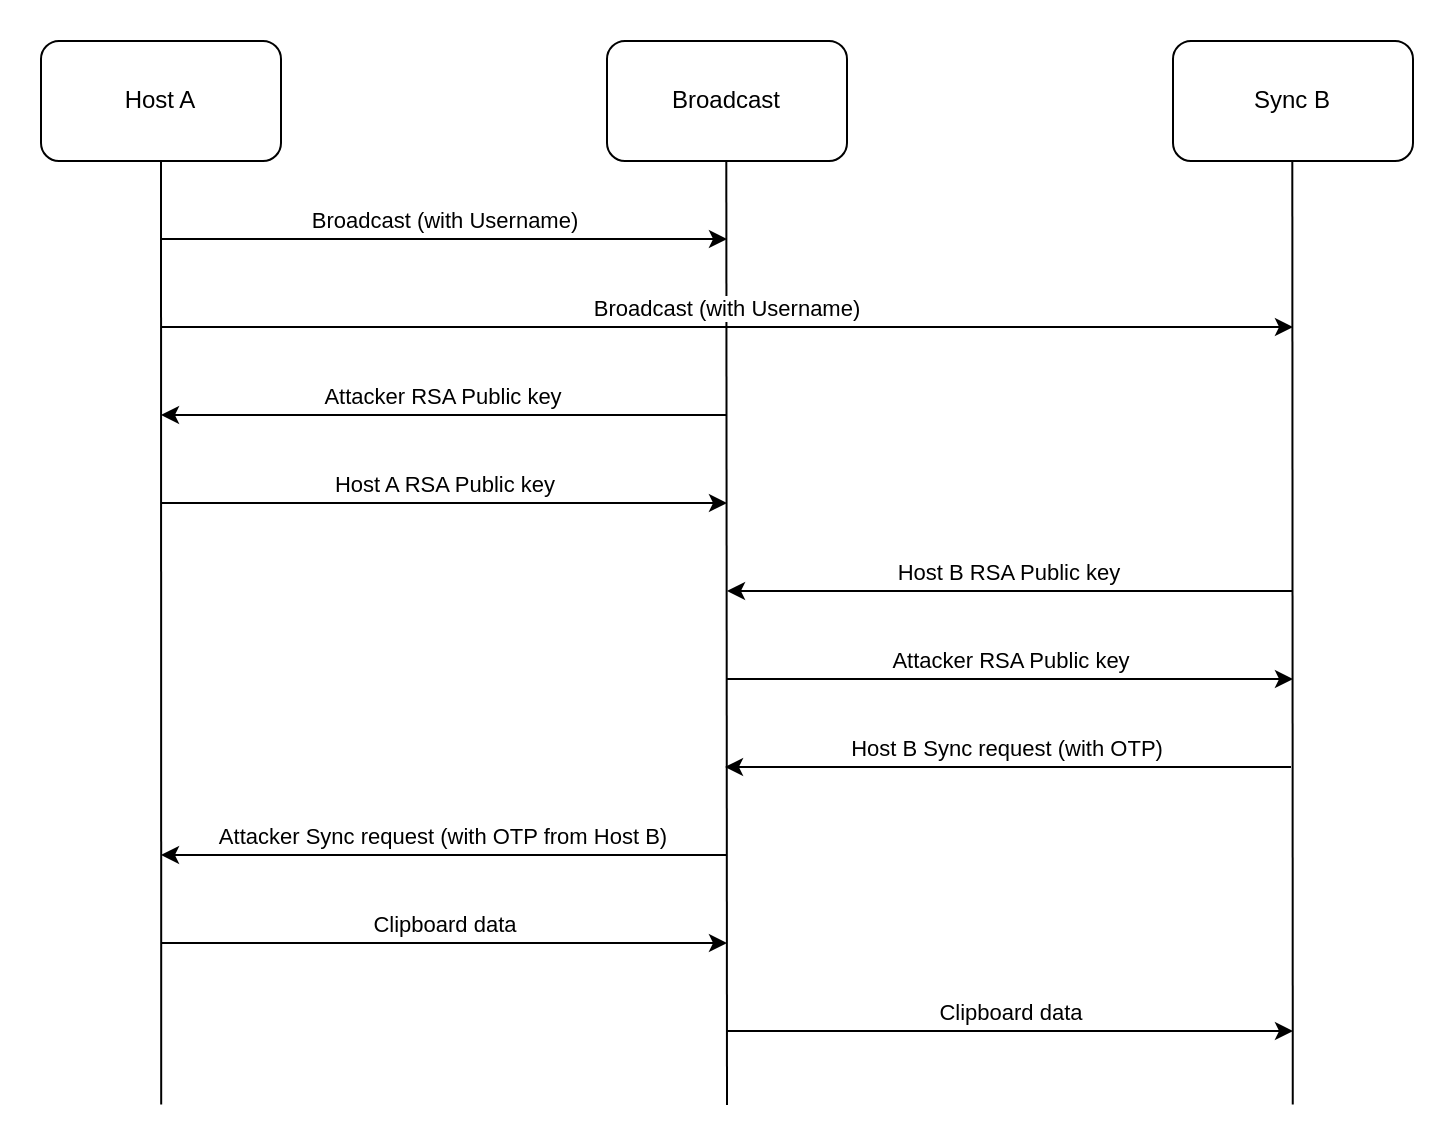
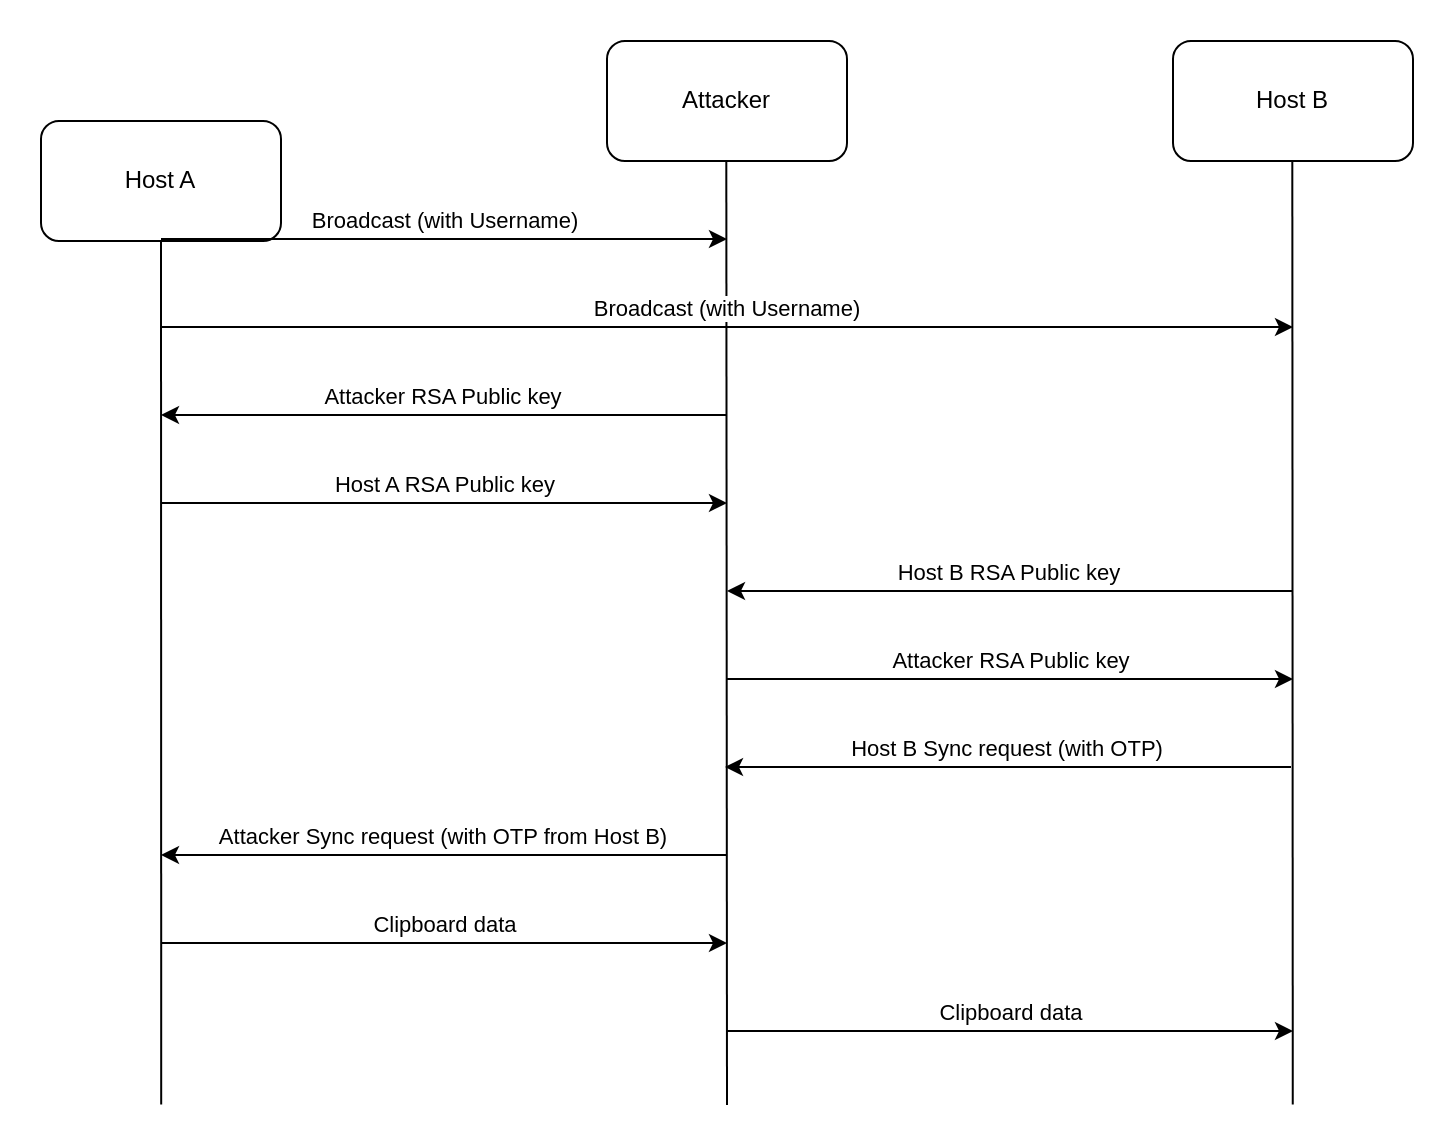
- <mxCell id="2" value="Host A" style="rounded=1;whiteSpace=wrap;html=1;" parent="1" vertex="1"><mxGeometry x="20" y="20" width="120" height="60" as="geometry" /></mxCell>
+ <mxCell id="2" value="Host A" style="rounded=1;whiteSpace=wrap;html=1;" parent="1" vertex="1"><mxGeometry x="20" y="60" width="120" height="60" as="geometry" /></mxCell>
- <mxCell id="3" value="Broadcast" style="rounded=1;whiteSpace=wrap;html=1;" parent="1" vertex="1"><mxGeometry x="303" y="20" width="120" height="60" as="geometry" /></mxCell>
+ <mxCell id="3" value="Attacker" style="rounded=1;whiteSpace=wrap;html=1;" parent="1" vertex="1"><mxGeometry x="303" y="20" width="120" height="60" as="geometry" /></mxCell>
- <mxCell id="4" value="Sync B" style="rounded=1;whiteSpace=wrap;html=1;" parent="1" vertex="1"><mxGeometry x="586" y="20" width="120" height="60" as="geometry" /></mxCell>
+ <mxCell id="4" value="Host B" style="rounded=1;whiteSpace=wrap;html=1;" parent="1" vertex="1"><mxGeometry x="586" y="20" width="120" height="60" as="geometry" /></mxCell>
